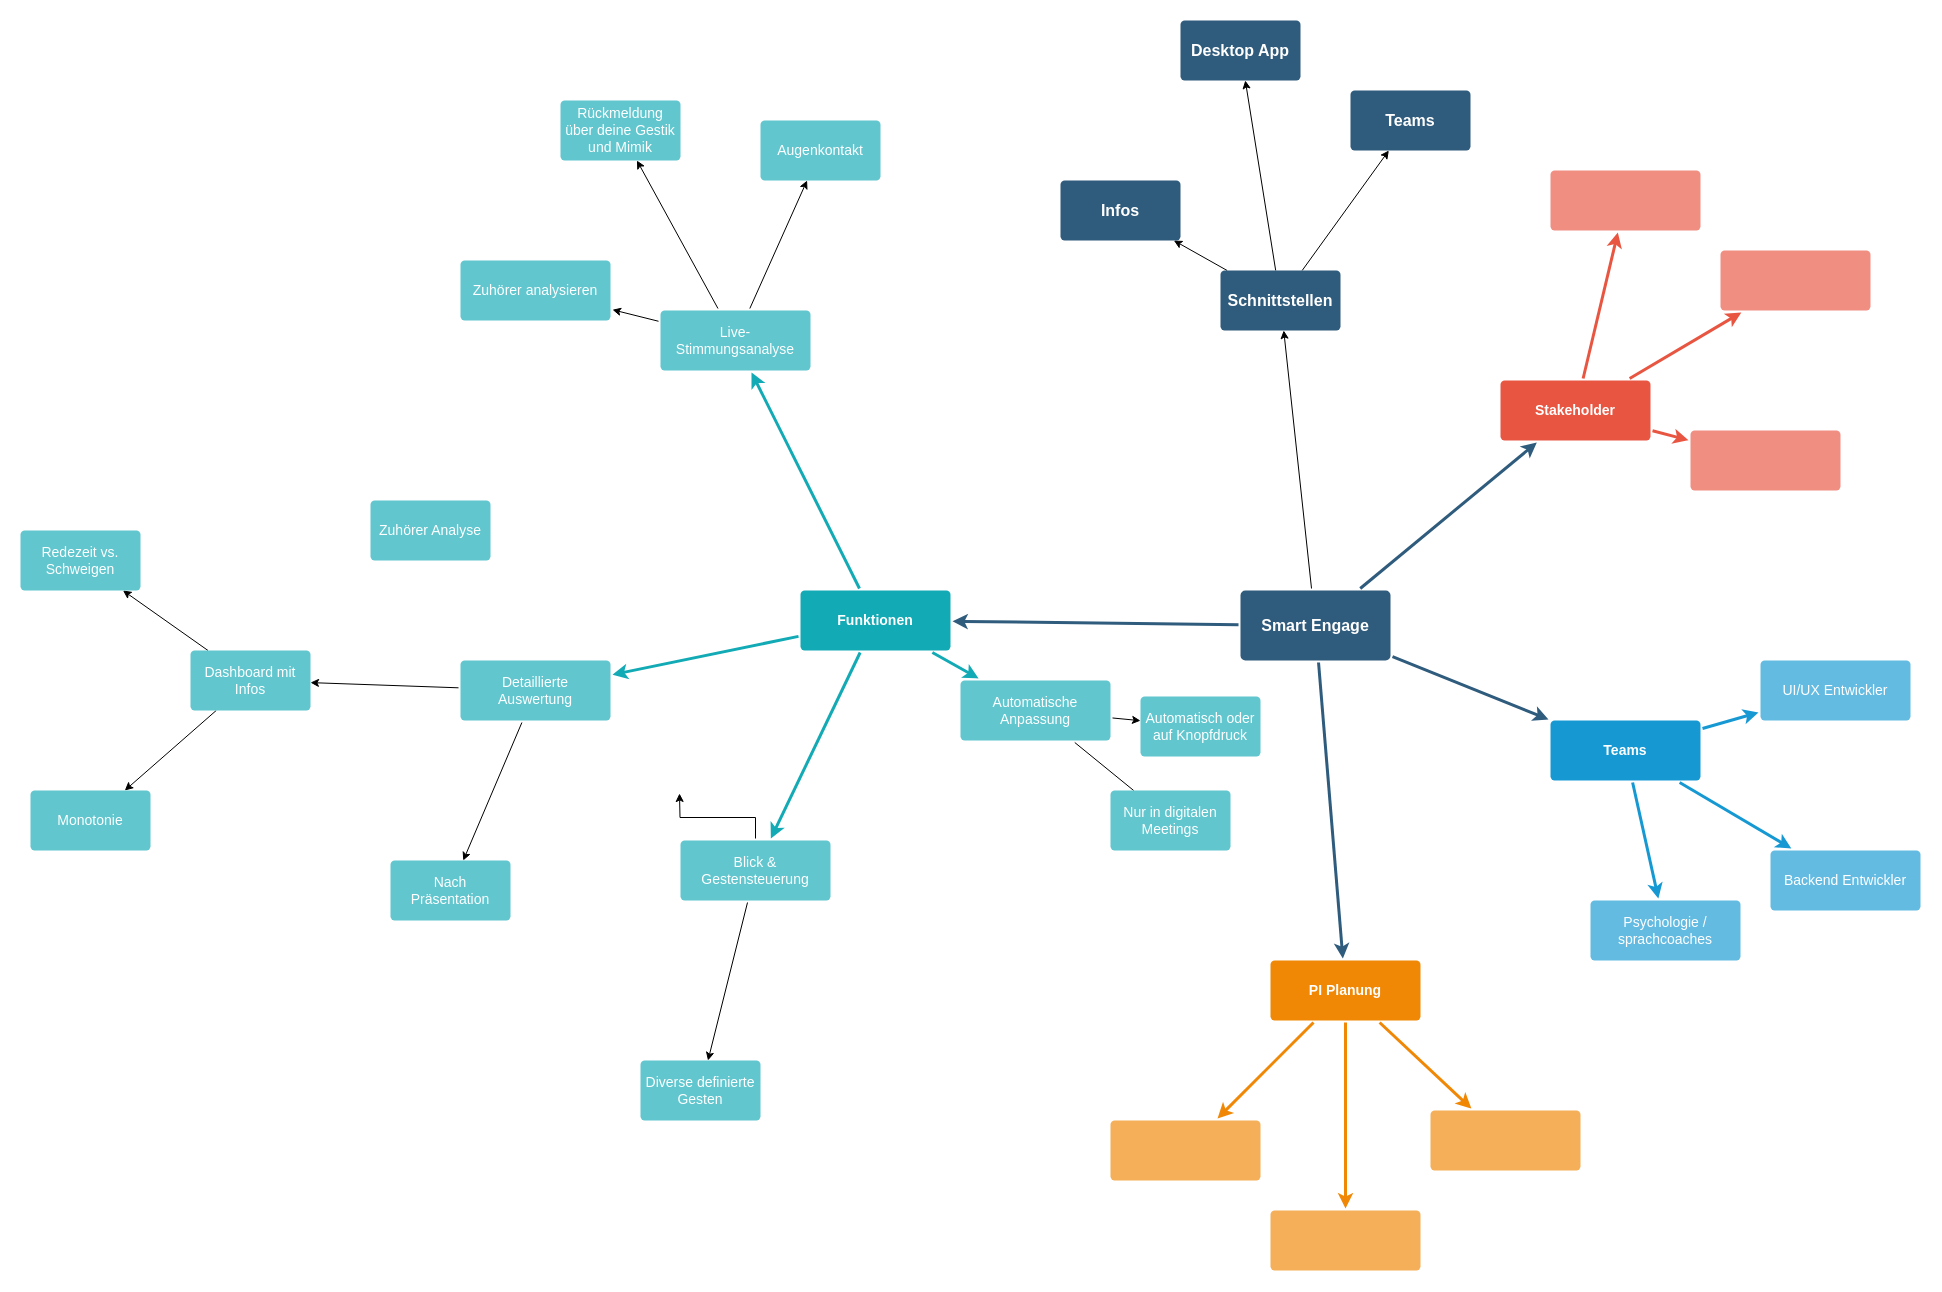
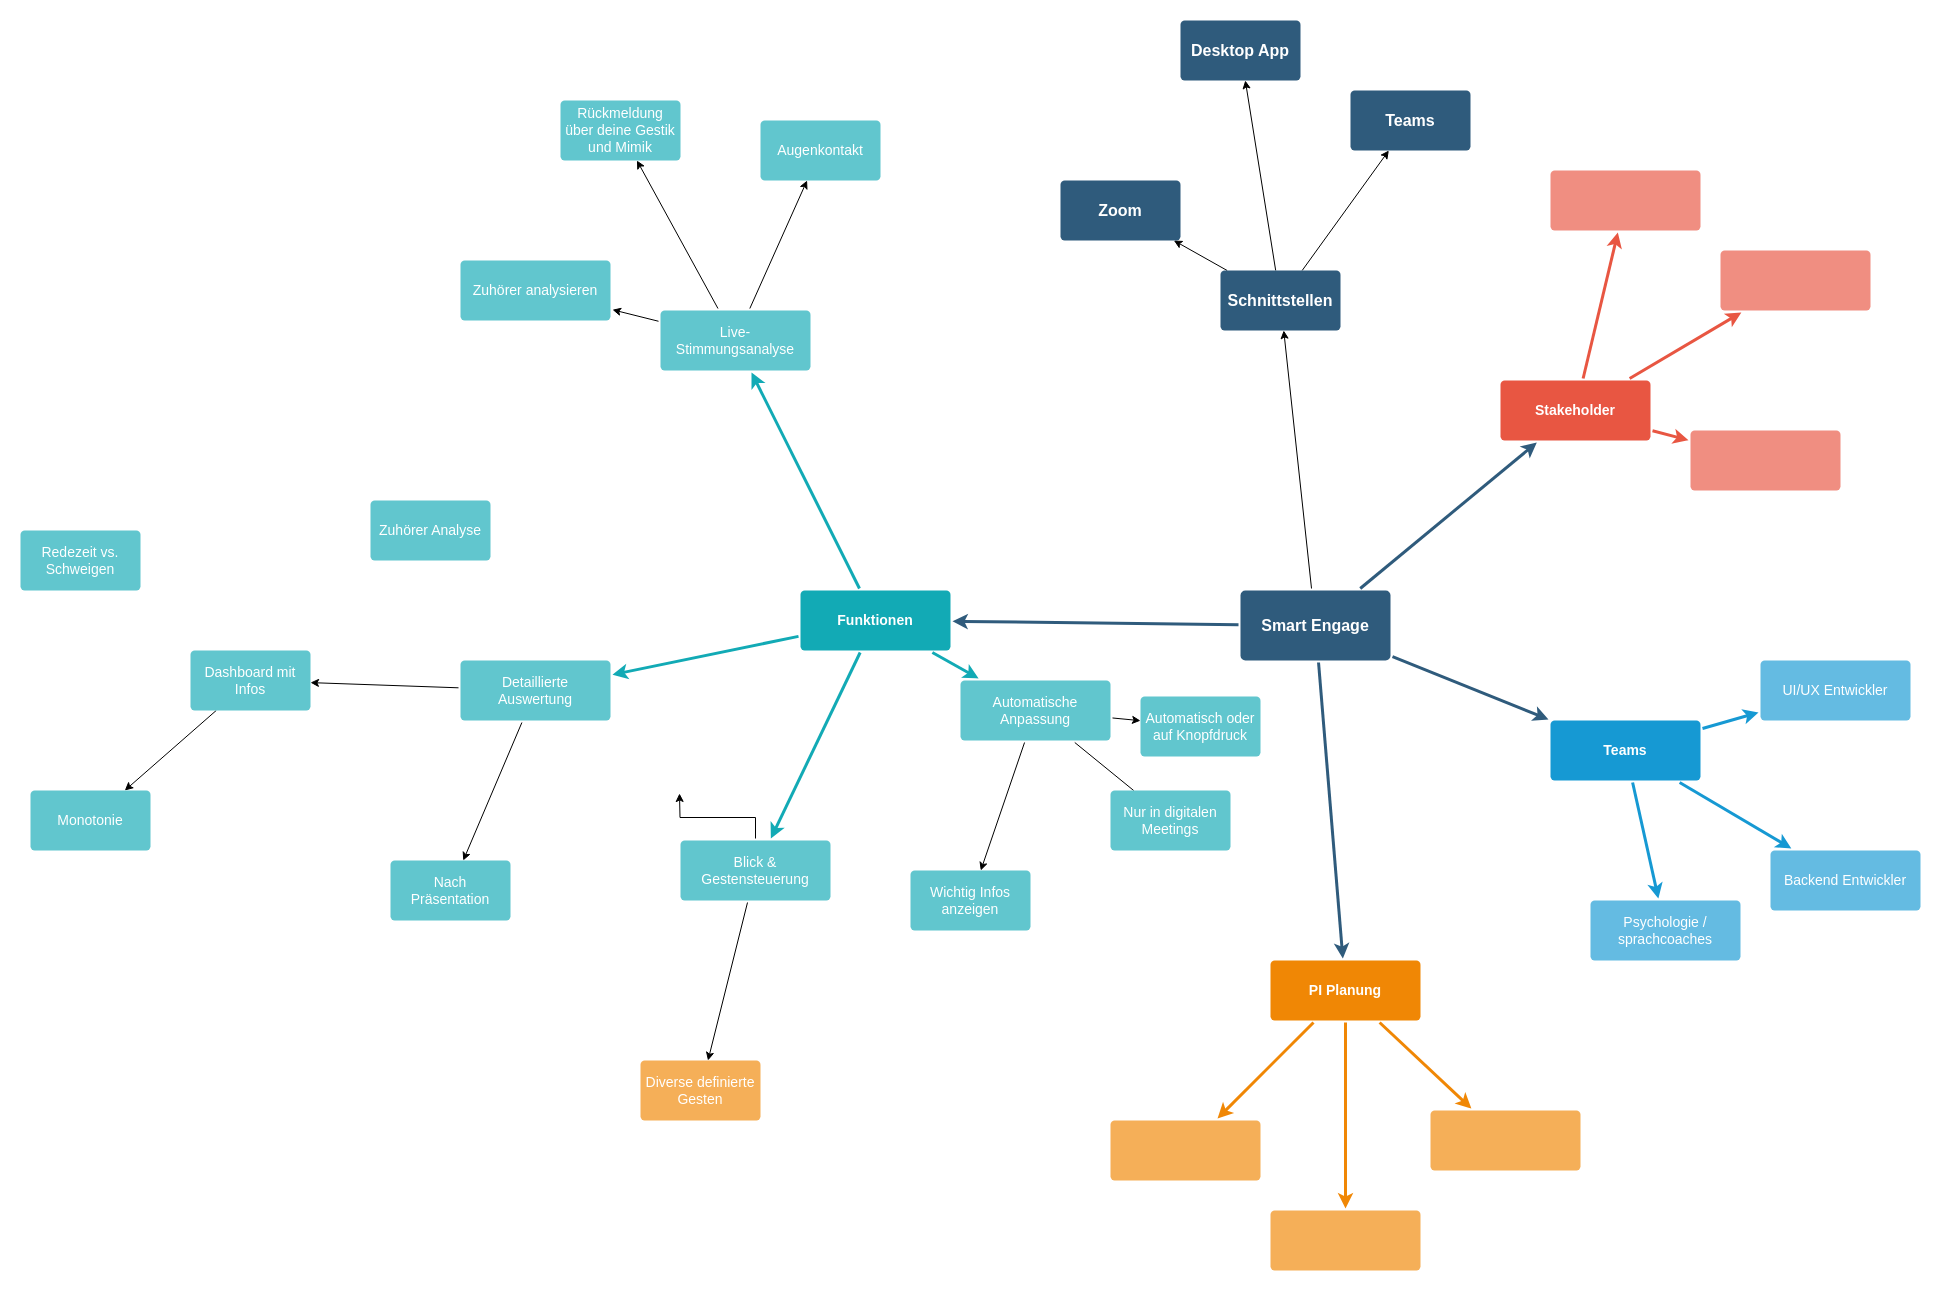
- <mxCell id="53" value="Infos" style="whiteSpace=wrap;html=1;fontSize=16;fillColor=#2F5B7C;strokeColor=none;fontColor=#FFFFFF;rounded=1;shadow=0;labelBackgroundColor=none;strokeWidth=3;fontStyle=1;spacing=5;arcSize=7;" parent="1" vertex="1"><mxGeometry x="1060" y="180" width="120" height="60" as="geometry" /></mxCell>
+ <mxCell id="53" value="Zoom" style="whiteSpace=wrap;html=1;fontSize=16;fillColor=#2F5B7C;strokeColor=none;fontColor=#FFFFFF;rounded=1;shadow=0;labelBackgroundColor=none;strokeWidth=3;fontStyle=1;spacing=5;arcSize=7;" parent="1" vertex="1"><mxGeometry x="1060" y="180" width="120" height="60" as="geometry" /></mxCell>
- <mxCell id="61" value="" style="edgeStyle=orthogonalEdgeStyle;rounded=0;orthogonalLoop=1;jettySize=auto;html=1;noEdgeStyle=1;" parent="1" source="63" target="64" edge="1"><mxGeometry relative="1" as="geometry" /></mxCell>
+ <mxCell id="39" value="" style="edgeStyle=orthogonalEdgeStyle;rounded=0;orthogonalLoop=1;jettySize=auto;html=1;noEdgeStyle=1;" parent="1" source="41" target="58" edge="1"><mxGeometry relative="1" as="geometry" /></mxCell>
+ <mxCell id="58" value="Wichtig Infos anzeigen" style="whiteSpace=wrap;html=1;fontSize=14;fillColor=#61c6ce;strokeColor=none;fontColor=#FFFFFF;rounded=1;shadow=0;labelBackgroundColor=none;strokeWidth=3;spacing=5;fontStyle=0;arcSize=7;" parent="1" vertex="1"><mxGeometry x="910" y="870" width="120" height="60" as="geometry" /></mxCell>
- <mxCell id="67" value="Diverse definierte Gesten" style="whiteSpace=wrap;html=1;fontSize=14;fillColor=#61c6ce;strokeColor=none;fontColor=#FFFFFF;rounded=1;shadow=0;labelBackgroundColor=none;strokeWidth=3;spacing=5;fontStyle=0;arcSize=7;" parent="1" vertex="1"><mxGeometry x="640" y="1060" width="120" height="60" as="geometry" /></mxCell>
+ <mxCell id="67" value="Diverse definierte Gesten" style="whiteSpace=wrap;html=1;fontSize=14;fillColor=#f5af58;strokeColor=none;fontColor=#FFFFFF;rounded=1;shadow=0;labelBackgroundColor=none;strokeWidth=3;spacing=5;fontStyle=0;arcSize=7;" parent="1" vertex="1"><mxGeometry x="640" y="1060" width="120" height="60" as="geometry" /></mxCell>
